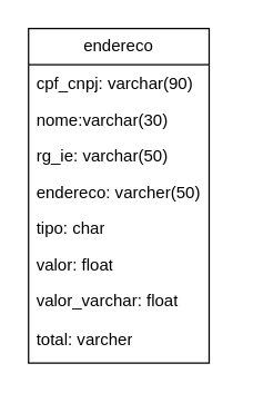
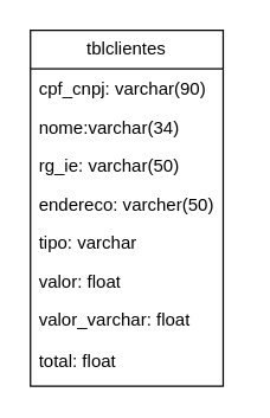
- <mxCell id="2" value="&lt;div&gt;endereco&lt;/div&gt;" style="swimlane;fontStyle=0;childLayout=stackLayout;horizontal=1;startSize=26;fillColor=none;horizontalStack=0;resizeParent=1;resizeParentMax=0;resizeLast=0;collapsible=1;marginBottom=0;whiteSpace=wrap;html=1;" parent="1" vertex="1"><mxGeometry x="20" y="20" width="130" height="240" as="geometry" /></mxCell>
+ <mxCell id="2" value="&lt;div&gt;tblclientes&lt;/div&gt;" style="swimlane;fontStyle=0;childLayout=stackLayout;horizontal=1;startSize=26;fillColor=none;horizontalStack=0;resizeParent=1;resizeParentMax=0;resizeLast=0;collapsible=1;marginBottom=0;whiteSpace=wrap;html=1;" parent="1" vertex="1"><mxGeometry x="20" y="20" width="130" height="240" as="geometry" /></mxCell>
- <mxCell id="4" value="nome:varchar(30)" style="text;strokeColor=none;fillColor=none;align=left;verticalAlign=top;spacingLeft=4;spacingRight=4;overflow=hidden;rotatable=0;points=[[0,0.5],[1,0.5]];portConstraint=eastwest;whiteSpace=wrap;html=1;" parent="2" vertex="1"><mxGeometry y="52" width="130" height="26" as="geometry" /></mxCell>
+ <mxCell id="4" value="nome:varchar(34)" style="text;strokeColor=none;fillColor=none;align=left;verticalAlign=top;spacingLeft=4;spacingRight=4;overflow=hidden;rotatable=0;points=[[0,0.5],[1,0.5]];portConstraint=eastwest;whiteSpace=wrap;html=1;" parent="2" vertex="1"><mxGeometry y="52" width="130" height="26" as="geometry" /></mxCell>
- <mxCell id="8" value="tipo: char" style="text;strokeColor=none;fillColor=none;align=left;verticalAlign=top;spacingLeft=4;spacingRight=4;overflow=hidden;rotatable=0;points=[[0,0.5],[1,0.5]];portConstraint=eastwest;whiteSpace=wrap;html=1;" parent="1" vertex="1"><mxGeometry x="20" y="150" width="140" height="26" as="geometry" /></mxCell>
+ <mxCell id="8" value="tipo: varchar" style="text;strokeColor=none;fillColor=none;align=left;verticalAlign=top;spacingLeft=4;spacingRight=4;overflow=hidden;rotatable=0;points=[[0,0.5],[1,0.5]];portConstraint=eastwest;whiteSpace=wrap;html=1;" parent="1" vertex="1"><mxGeometry x="20" y="150" width="140" height="26" as="geometry" /></mxCell>
- <mxCell id="7" value="total: varcher" style="text;strokeColor=none;fillColor=none;align=left;verticalAlign=top;spacingLeft=4;spacingRight=4;overflow=hidden;rotatable=0;points=[[0,0.5],[1,0.5]];portConstraint=eastwest;whiteSpace=wrap;html=1;" parent="2" vertex="1"><mxGeometry y="210" width="130" height="30" as="geometry" /></mxCell>
+ <mxCell id="7" value="total: float" style="text;strokeColor=none;fillColor=none;align=left;verticalAlign=top;spacingLeft=4;spacingRight=4;overflow=hidden;rotatable=0;points=[[0,0.5],[1,0.5]];portConstraint=eastwest;whiteSpace=wrap;html=1;" parent="2" vertex="1"><mxGeometry y="210" width="130" height="30" as="geometry" /></mxCell>
